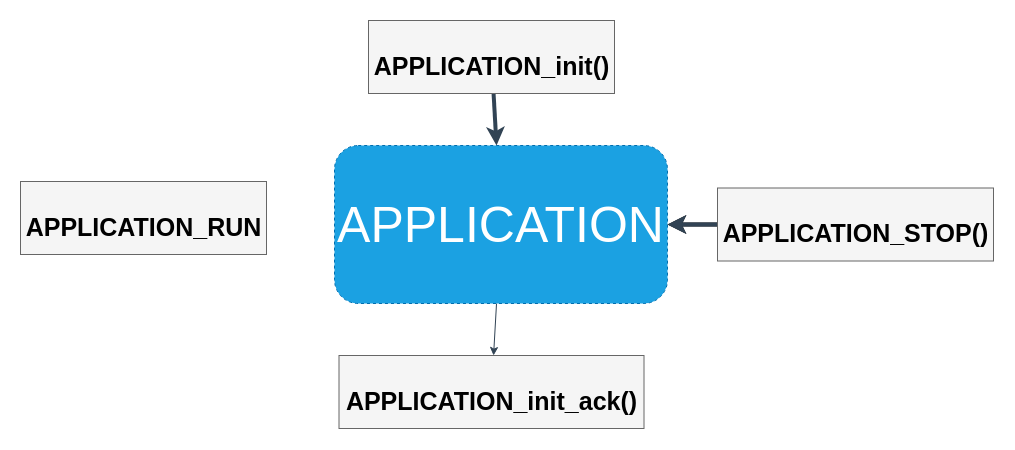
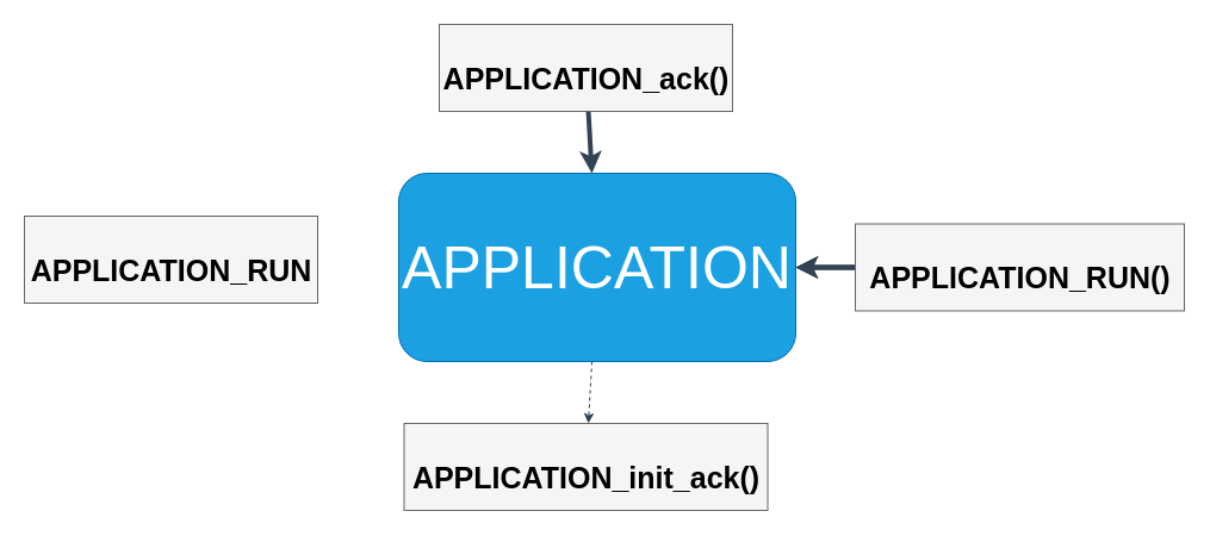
- <mxCell id="5" value="&lt;font color=&quot;#000000&quot;&gt;&lt;span style=&quot;font-size: 25px&quot;&gt;&lt;b&gt;APPLICATION_init()&lt;/b&gt;&lt;/span&gt;&lt;/font&gt;" style="text;html=1;align=center;verticalAlign=middle;resizable=0;points=[];autosize=1;strokeColor=#666666;fillColor=#f5f5f5;fontSize=50;fontColor=#333333;" parent="1" vertex="1"><mxGeometry x="368" y="20" width="246" height="73" as="geometry" /></mxCell>
+ <mxCell id="5" value="&lt;font color=&quot;#000000&quot;&gt;&lt;span style=&quot;font-size: 25px&quot;&gt;&lt;b&gt;APPLICATION_ack()&lt;/b&gt;&lt;/span&gt;&lt;/font&gt;" style="text;html=1;align=center;verticalAlign=middle;resizable=0;points=[];autosize=1;strokeColor=#666666;fillColor=#f5f5f5;fontSize=50;fontColor=#333333;" parent="1" vertex="1"><mxGeometry x="368" y="20" width="246" height="73" as="geometry" /></mxCell>
- <mxCell id="3" value="&lt;font style=&quot;font-size: 50px&quot;&gt;APPLICATION&lt;/font&gt;" style="rounded=1;whiteSpace=wrap;html=1;fillColor=#1ba1e2;fontColor=#ffffff;strokeColor=#006EAF;dashed=1;" parent="1" vertex="1"><mxGeometry x="334" y="145" width="333" height="158" as="geometry" /></mxCell>
+ <mxCell id="3" value="&lt;font style=&quot;font-size: 50px&quot;&gt;APPLICATION&lt;/font&gt;" style="rounded=1;whiteSpace=wrap;html=1;fillColor=#1ba1e2;fontColor=#ffffff;strokeColor=#006EAF;" parent="1" vertex="1"><mxGeometry x="334" y="145" width="333" height="158" as="geometry" /></mxCell>
- <mxCell id="9" value="&lt;font color=&quot;#000000&quot;&gt;&lt;span style=&quot;font-size: 25px&quot;&gt;&lt;b&gt;APPLICATION_STOP()&lt;/b&gt;&lt;/span&gt;&lt;/font&gt;" style="text;html=1;align=center;verticalAlign=middle;resizable=0;points=[];autosize=1;strokeColor=#666666;fillColor=#f5f5f5;fontSize=50;fontColor=#333333;" parent="1" vertex="1"><mxGeometry x="717" y="187.5" width="276" height="73" as="geometry" /></mxCell>
+ <mxCell id="9" value="&lt;font color=&quot;#000000&quot;&gt;&lt;span style=&quot;font-size: 25px&quot;&gt;&lt;b&gt;APPLICATION_RUN()&lt;/b&gt;&lt;/span&gt;&lt;/font&gt;" style="text;html=1;align=center;verticalAlign=middle;resizable=0;points=[];autosize=1;strokeColor=#666666;fillColor=#f5f5f5;fontSize=50;fontColor=#333333;" parent="1" vertex="1"><mxGeometry x="717" y="187.5" width="276" height="73" as="geometry" /></mxCell>
- <mxCell id="2" value="" style="edgeStyle=none;html=1;fontColor=#000000;fillColor=#647687;strokeColor=#314354;" parent="1" source="3" target="10" edge="1"><mxGeometry relative="1" as="geometry" /></mxCell>
+ <mxCell id="2" value="" style="edgeStyle=none;html=1;fontColor=#000000;fillColor=#647687;strokeColor=#314354;dashed=1;" parent="1" source="3" target="10" edge="1"><mxGeometry relative="1" as="geometry" /></mxCell>
